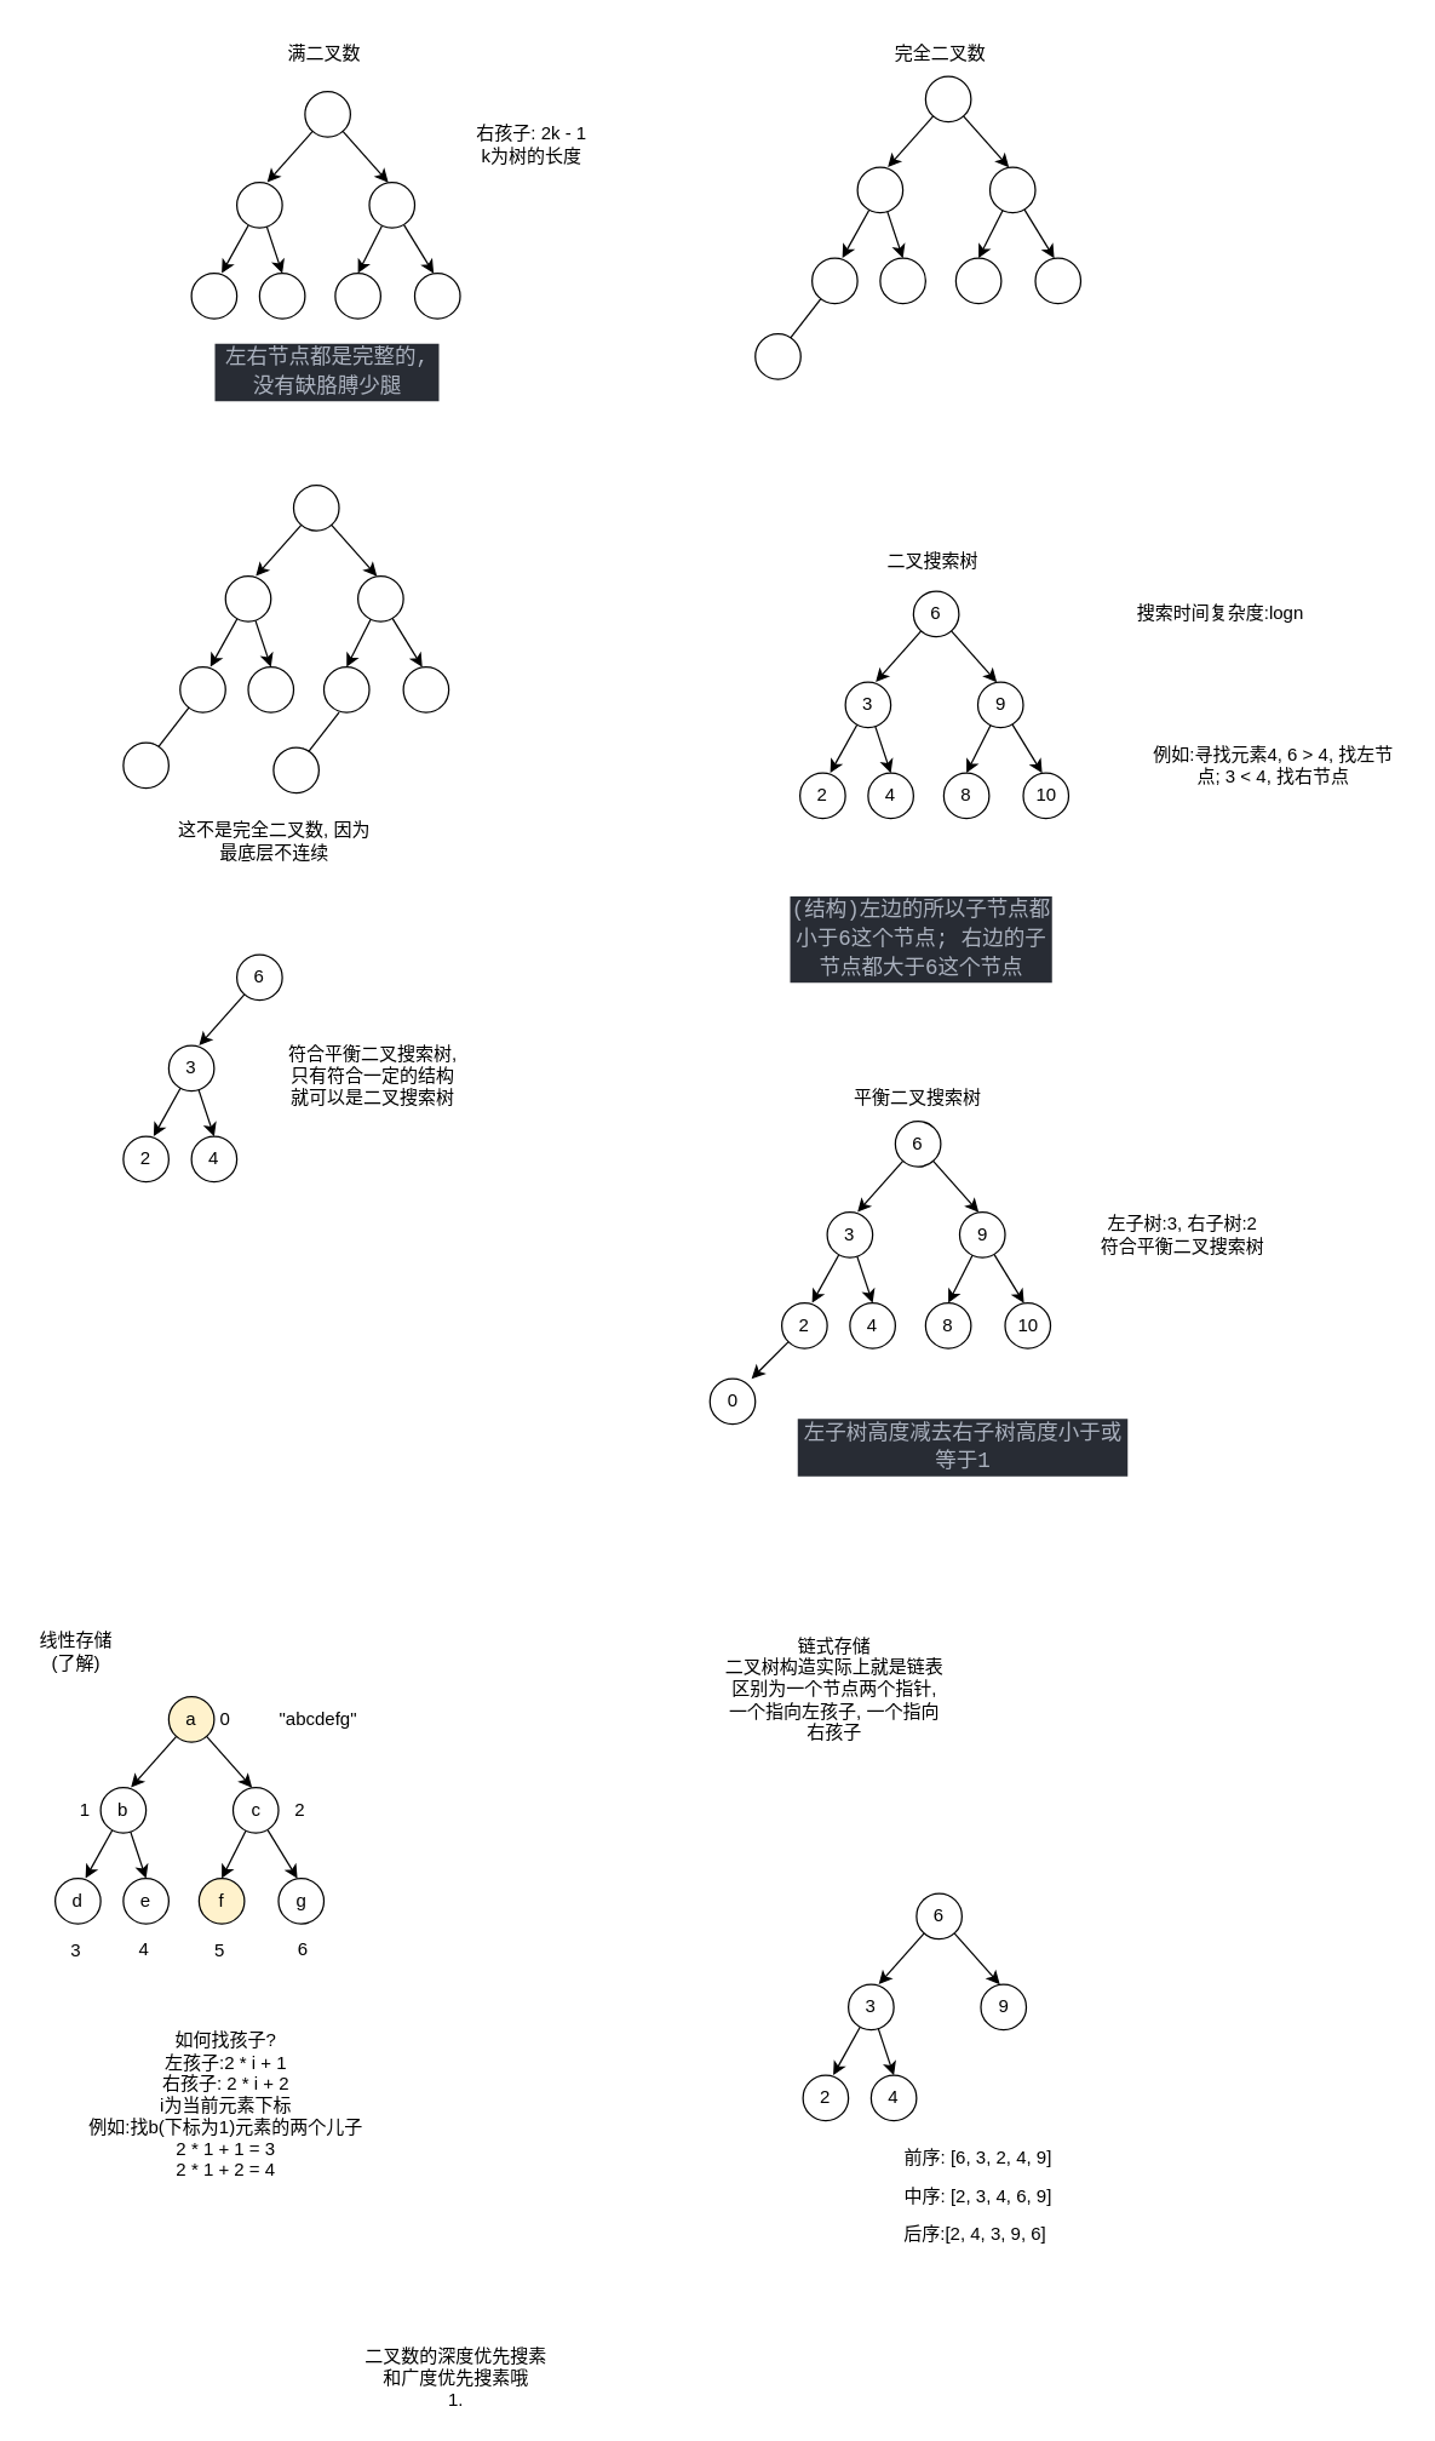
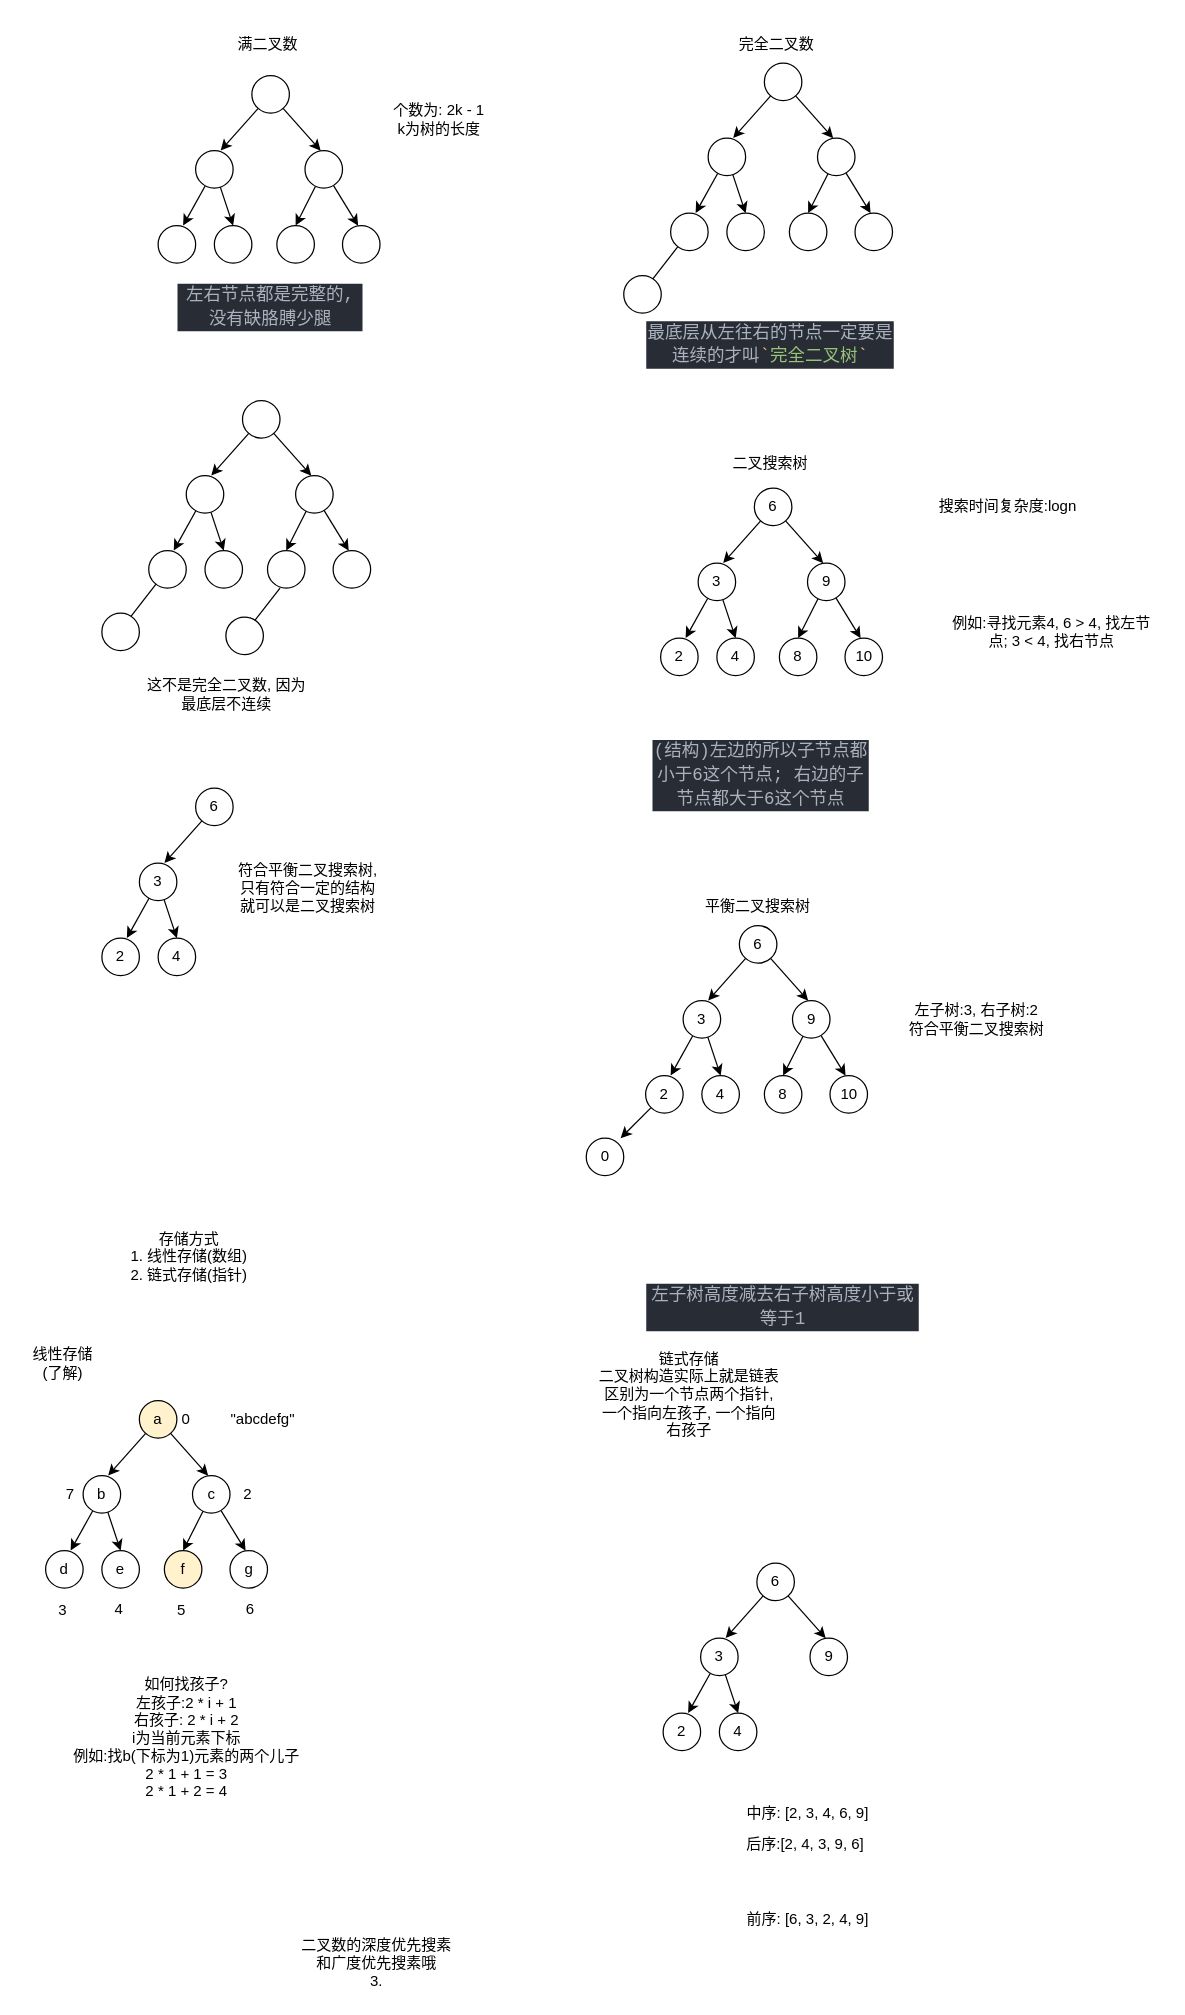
- <mxCell id="95" value="右孩子: 2k - 1&lt;br&gt;k为树的长度" style="text;strokeColor=none;align=center;fillColor=none;html=1;verticalAlign=middle;whiteSpace=wrap;rounded=0;" parent="1" vertex="1"><mxGeometry x="306" y="80" width="90" height="30" as="geometry" /></mxCell>
+ <mxCell id="95" value="个数为: 2k - 1&lt;br&gt;k为树的长度" style="text;strokeColor=none;align=center;fillColor=none;html=1;verticalAlign=middle;whiteSpace=wrap;rounded=0;" parent="1" vertex="1"><mxGeometry x="306" y="80" width="90" height="30" as="geometry" /></mxCell>
+ <mxCell id="33" value="&lt;div style=&quot;color: rgb(171, 178, 191); background-color: rgb(40, 44, 52); font-family: Consolas, &amp;quot;Courier New&amp;quot;, monospace; font-size: 14px; line-height: 19px;&quot;&gt;最底层从左往右的节点一定要是连续的才叫&lt;span style=&quot;color: #e5c07b;&quot;&gt;`&lt;/span&gt;&lt;span style=&quot;color: #98c379;&quot;&gt;完全二叉树&lt;/span&gt;&lt;span style=&quot;color: #e5c07b;&quot;&gt;`&lt;/span&gt;&lt;/div&gt;" style="text;strokeColor=none;align=center;fillColor=none;html=1;verticalAlign=middle;whiteSpace=wrap;rounded=0;" parent="1" vertex="1"><mxGeometry x="516" y="260" width="200" height="30" as="geometry" /></mxCell>
- <mxCell id="77" value="&lt;div style=&quot;color: rgb(171, 178, 191); background-color: rgb(40, 44, 52); font-family: Consolas, &amp;quot;Courier New&amp;quot;, monospace; font-size: 14px; line-height: 19px;&quot;&gt;左子树高度减去右子树高度小于或等于1&lt;/div&gt;" style="text;strokeColor=none;align=center;fillColor=none;html=1;verticalAlign=middle;whiteSpace=wrap;rounded=0;" parent="1" vertex="1"><mxGeometry x="526" y="940" width="220" height="30" as="geometry" /></mxCell>
+ <mxCell id="77" value="&lt;div style=&quot;color: rgb(171, 178, 191); background-color: rgb(40, 44, 52); font-family: Consolas, &amp;quot;Courier New&amp;quot;, monospace; font-size: 14px; line-height: 19px;&quot;&gt;左子树高度减去右子树高度小于或等于1&lt;/div&gt;" style="text;strokeColor=none;align=center;fillColor=none;html=1;verticalAlign=middle;whiteSpace=wrap;rounded=0;" parent="1" vertex="1"><mxGeometry x="516" y="1030" width="220" height="30" as="geometry" /></mxCell>
+ <mxCell id="96" value="存储方式&lt;br&gt;1. 线性存储(数组)&lt;br&gt;2. 链式存储(指针)" style="text;strokeColor=none;align=center;fillColor=none;html=1;verticalAlign=middle;whiteSpace=wrap;rounded=0;" parent="1" vertex="1"><mxGeometry x="96" y="980" width="110" height="50" as="geometry" /></mxCell>
- <mxCell id="114" value="1" style="text;strokeColor=none;align=center;fillColor=none;html=1;verticalAlign=middle;whiteSpace=wrap;rounded=0;" parent="1" vertex="1"><mxGeometry x="46" y="1180" width="20" height="30" as="geometry" /></mxCell>
+ <mxCell id="114" value="7" style="text;strokeColor=none;align=center;fillColor=none;html=1;verticalAlign=middle;whiteSpace=wrap;rounded=0;" parent="1" vertex="1"><mxGeometry x="46" y="1180" width="20" height="30" as="geometry" /></mxCell>
- <mxCell id="132" value="前序: [6, 3, 2, 4, 9]" style="text;strokeColor=none;align=center;fillColor=none;html=1;verticalAlign=middle;whiteSpace=wrap;rounded=0;" parent="1" vertex="1"><mxGeometry x="571" y="1410" width="150" height="30" as="geometry" /></mxCell>
+ <mxCell id="132" value="前序: [6, 3, 2, 4, 9]" style="text;strokeColor=none;align=center;fillColor=none;html=1;verticalAlign=middle;whiteSpace=wrap;rounded=0;" parent="1" vertex="1"><mxGeometry x="571" y="1520" width="150" height="30" as="geometry" /></mxCell>
- <mxCell id="121" value="二叉数的深度优先搜素和广度优先搜素哦&lt;br&gt;1." style="text;strokeColor=none;align=center;fillColor=none;html=1;verticalAlign=middle;whiteSpace=wrap;rounded=0;" parent="1" vertex="1"><mxGeometry x="236" y="1550" width="130" height="40" as="geometry" /></mxCell>
+ <mxCell id="121" value="二叉数的深度优先搜素和广度优先搜素哦&lt;br&gt;3." style="text;strokeColor=none;align=center;fillColor=none;html=1;verticalAlign=middle;whiteSpace=wrap;rounded=0;" parent="1" vertex="1"><mxGeometry x="236" y="1550" width="130" height="40" as="geometry" /></mxCell>
